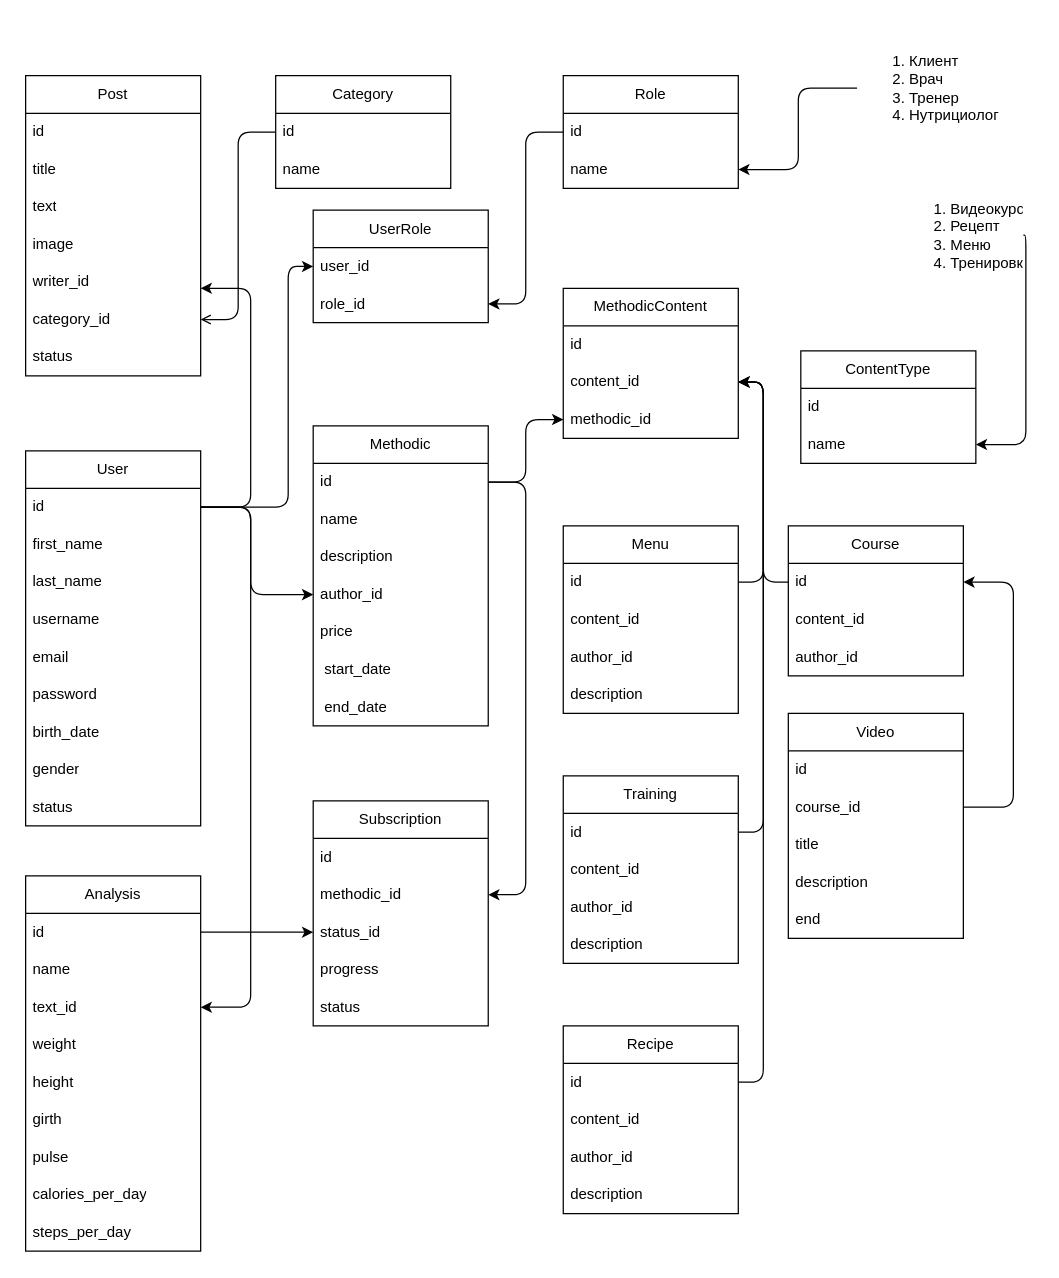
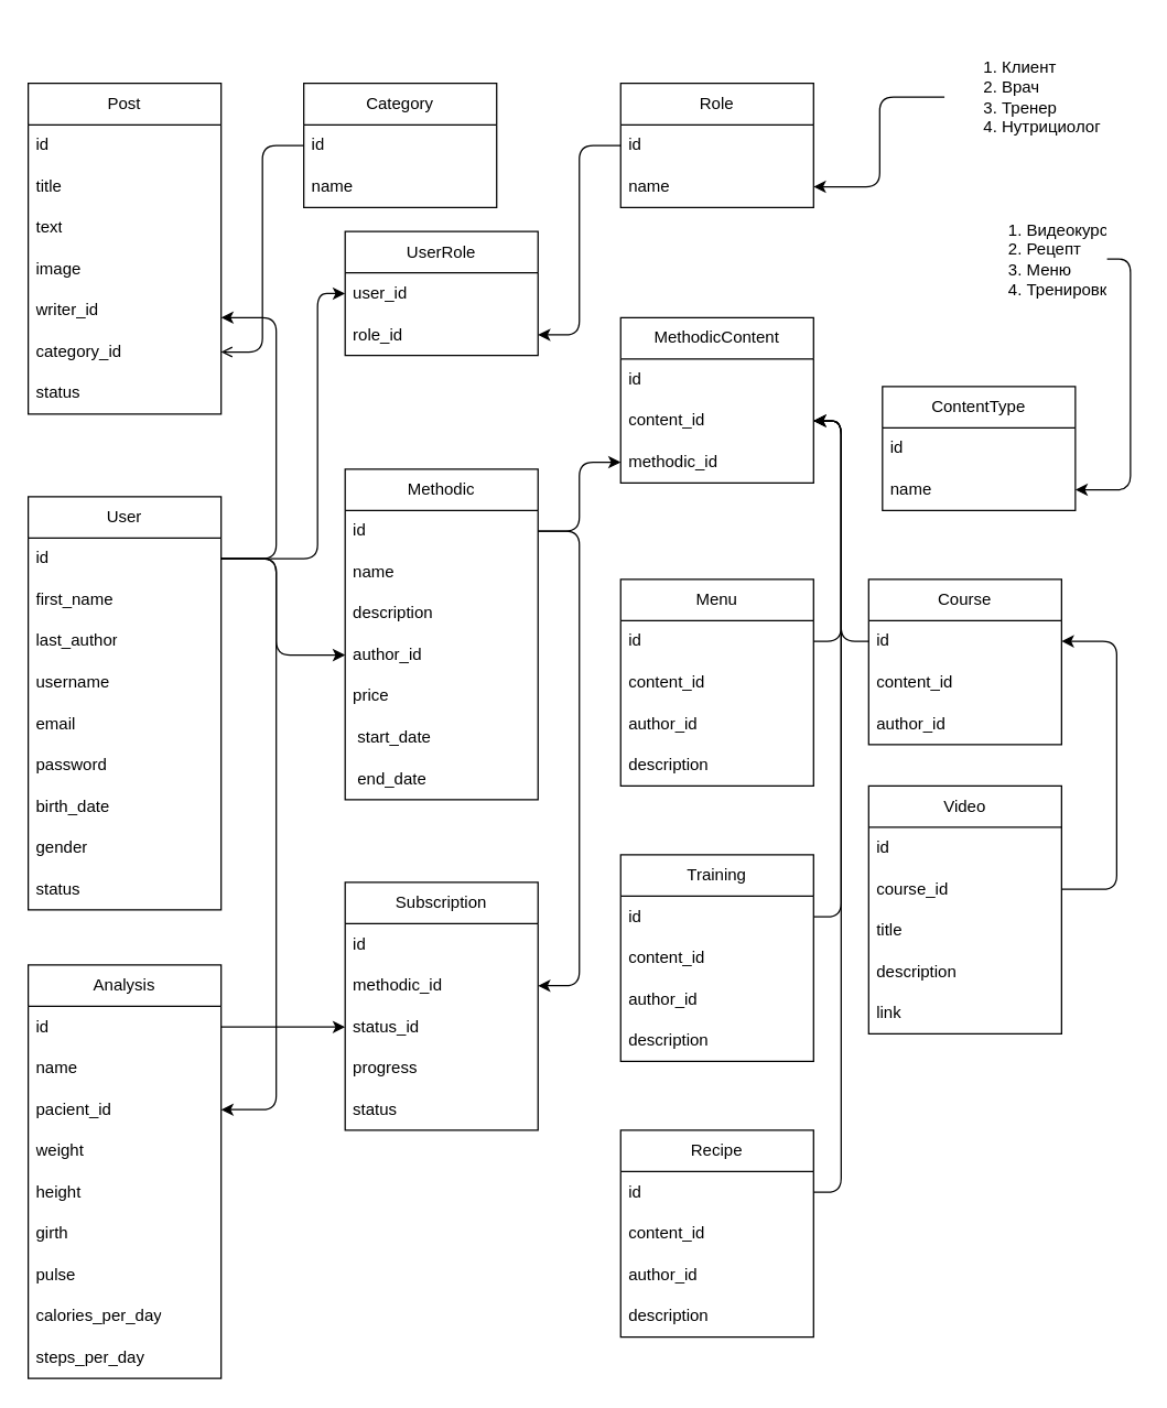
- <mxCell id="36" value="&lt;ol&gt;&lt;li&gt;Видеокурс&lt;/li&gt;&lt;li&gt;Рецепт&lt;/li&gt;&lt;li&gt;Меню&lt;/li&gt;&lt;li&gt;Тренировки&lt;/li&gt;&lt;/ol&gt;" style="text;strokeColor=none;fillColor=none;html=1;whiteSpace=wrap;verticalAlign=middle;overflow=hidden;" parent="1" vertex="1"><mxGeometry x="718" y="130" width="100" height="115" as="geometry" /></mxCell>
+ <mxCell id="36" value="&lt;ol&gt;&lt;li&gt;Видеокурс&lt;/li&gt;&lt;li&gt;Рецепт&lt;/li&gt;&lt;li&gt;Меню&lt;/li&gt;&lt;li&gt;Тренировки&lt;/li&gt;&lt;/ol&gt;" style="text;strokeColor=none;fillColor=none;html=1;whiteSpace=wrap;verticalAlign=middle;overflow=hidden;" parent="1" vertex="1"><mxGeometry x="703" y="130" width="100" height="115" as="geometry" /></mxCell>
- <mxCell id="5" value="last_name" style="text;strokeColor=none;fillColor=none;align=left;verticalAlign=middle;spacingLeft=4;spacingRight=4;overflow=hidden;points=[[0,0.5],[1,0.5]];portConstraint=eastwest;rotatable=0;whiteSpace=wrap;html=1;" parent="2" vertex="1"><mxGeometry y="90" width="140" height="30" as="geometry" /></mxCell>
+ <mxCell id="5" value="last_author" style="text;strokeColor=none;fillColor=none;align=left;verticalAlign=middle;spacingLeft=4;spacingRight=4;overflow=hidden;points=[[0,0.5],[1,0.5]];portConstraint=eastwest;rotatable=0;whiteSpace=wrap;html=1;" parent="2" vertex="1"><mxGeometry y="90" width="140" height="30" as="geometry" /></mxCell>
- <mxCell id="86" value="end" style="text;strokeColor=none;fillColor=none;align=left;verticalAlign=middle;spacingLeft=4;spacingRight=4;overflow=hidden;points=[[0,0.5],[1,0.5]];portConstraint=eastwest;rotatable=0;whiteSpace=wrap;html=1;" parent="81" vertex="1"><mxGeometry y="150" width="140" height="30" as="geometry" /></mxCell>
+ <mxCell id="86" value="link" style="text;strokeColor=none;fillColor=none;align=left;verticalAlign=middle;spacingLeft=4;spacingRight=4;overflow=hidden;points=[[0,0.5],[1,0.5]];portConstraint=eastwest;rotatable=0;whiteSpace=wrap;html=1;" parent="81" vertex="1"><mxGeometry y="150" width="140" height="30" as="geometry" /></mxCell>
- <mxCell id="40" value="text_id" style="text;strokeColor=none;fillColor=none;align=left;verticalAlign=middle;spacingLeft=4;spacingRight=4;overflow=hidden;points=[[0,0.5],[1,0.5]];portConstraint=eastwest;rotatable=0;whiteSpace=wrap;html=1;" parent="37" vertex="1"><mxGeometry y="90" width="140" height="30" as="geometry" /></mxCell>
+ <mxCell id="40" value="pacient_id" style="text;strokeColor=none;fillColor=none;align=left;verticalAlign=middle;spacingLeft=4;spacingRight=4;overflow=hidden;points=[[0,0.5],[1,0.5]];portConstraint=eastwest;rotatable=0;whiteSpace=wrap;html=1;" parent="37" vertex="1"><mxGeometry y="90" width="140" height="30" as="geometry" /></mxCell>
